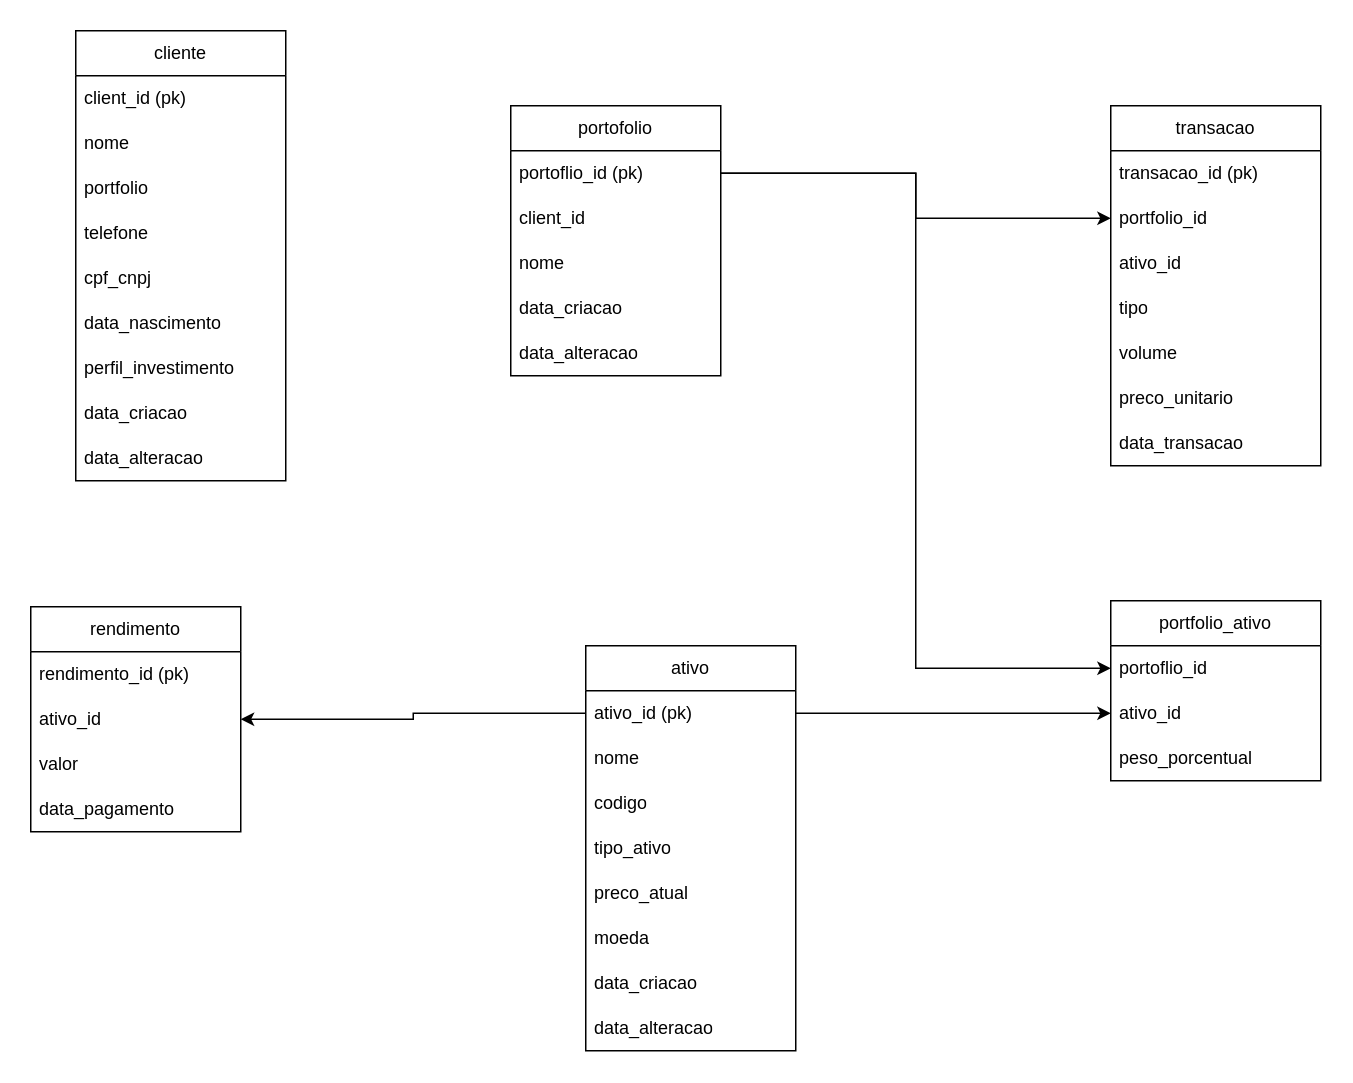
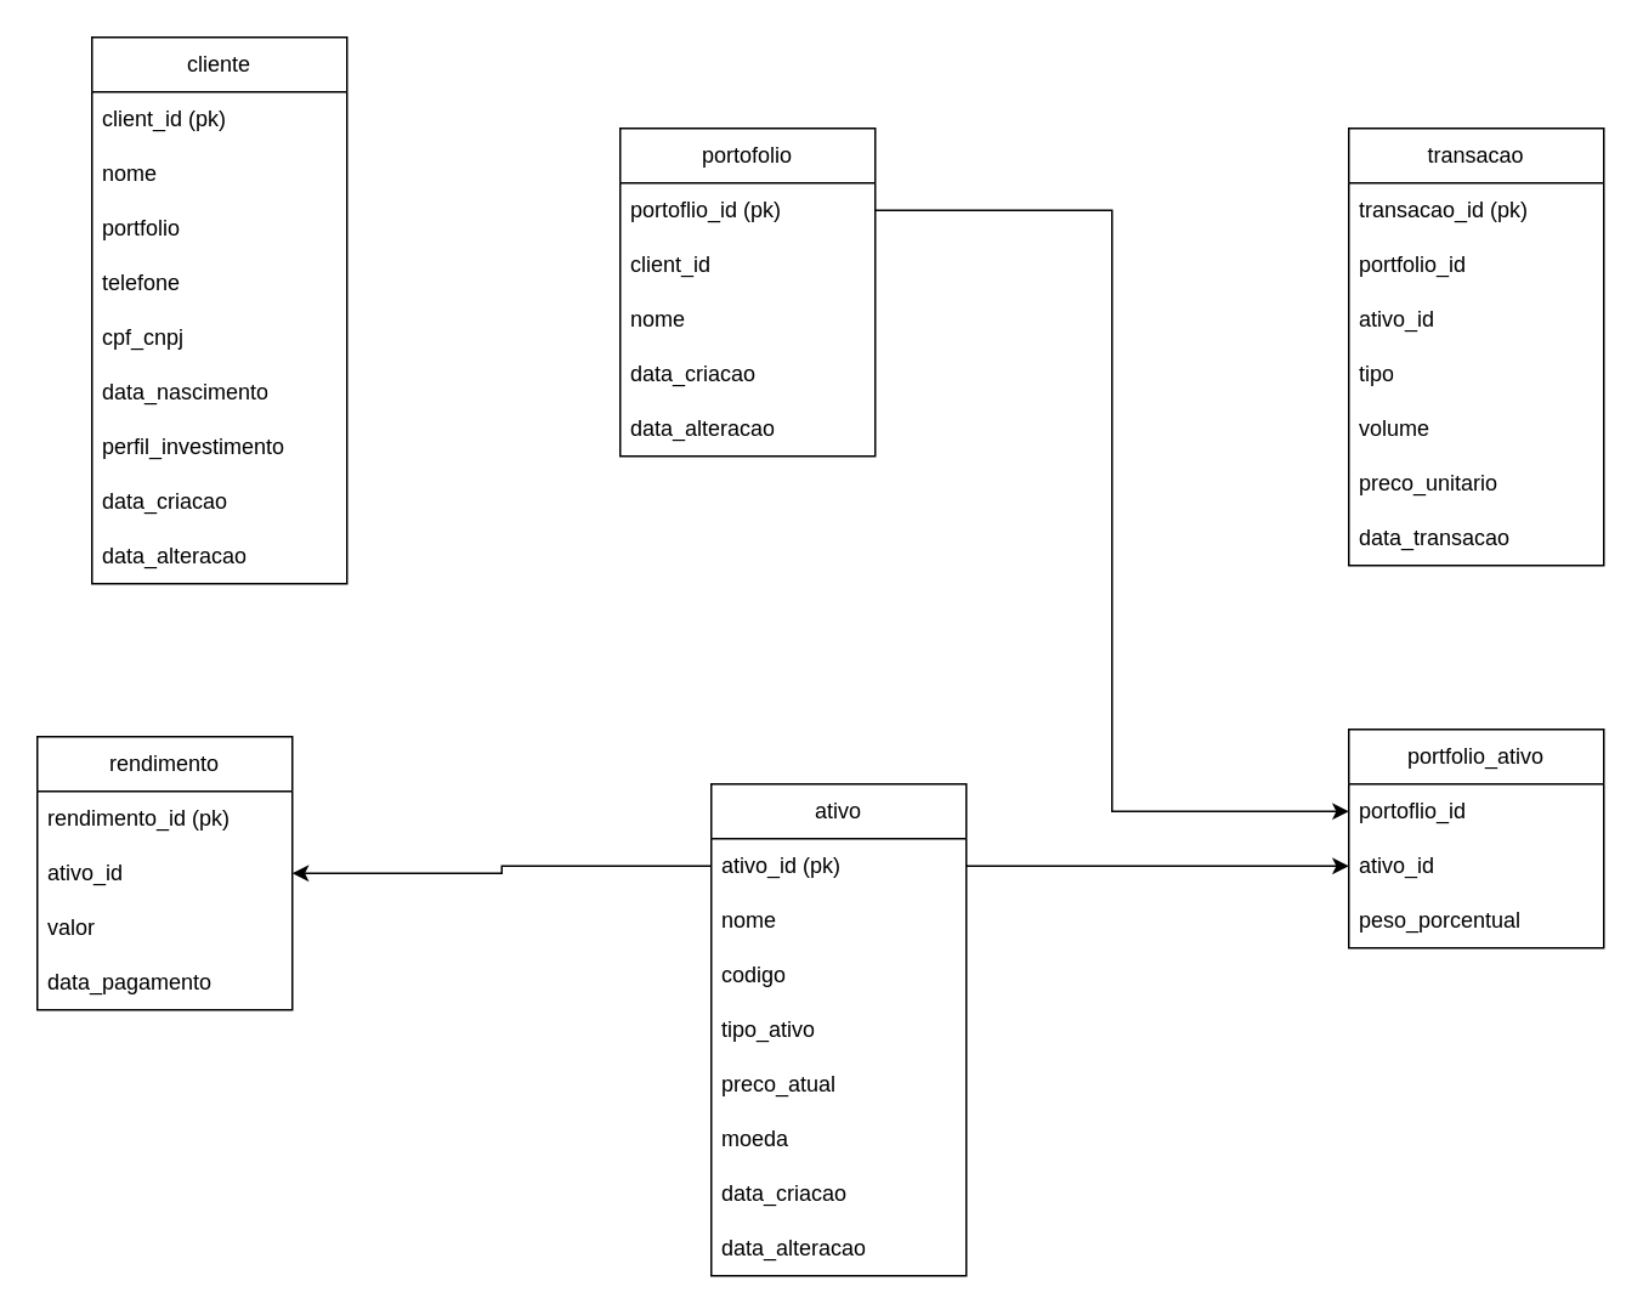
- <mxCell id="45" style="edgeStyle=orthogonalEdgeStyle;rounded=0;orthogonalLoop=1;jettySize=auto;html=1;" edge="1" parent="1" source="27" target="34"><mxGeometry relative="1" as="geometry" /></mxCell>
